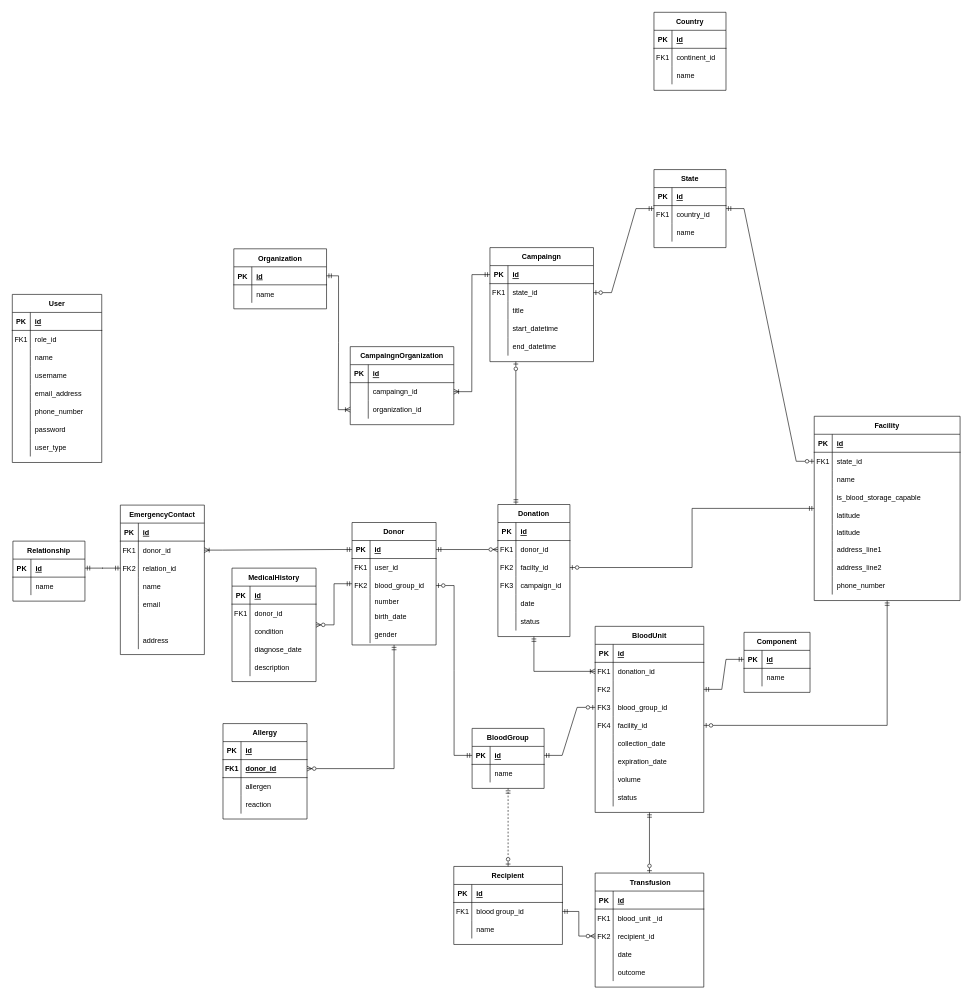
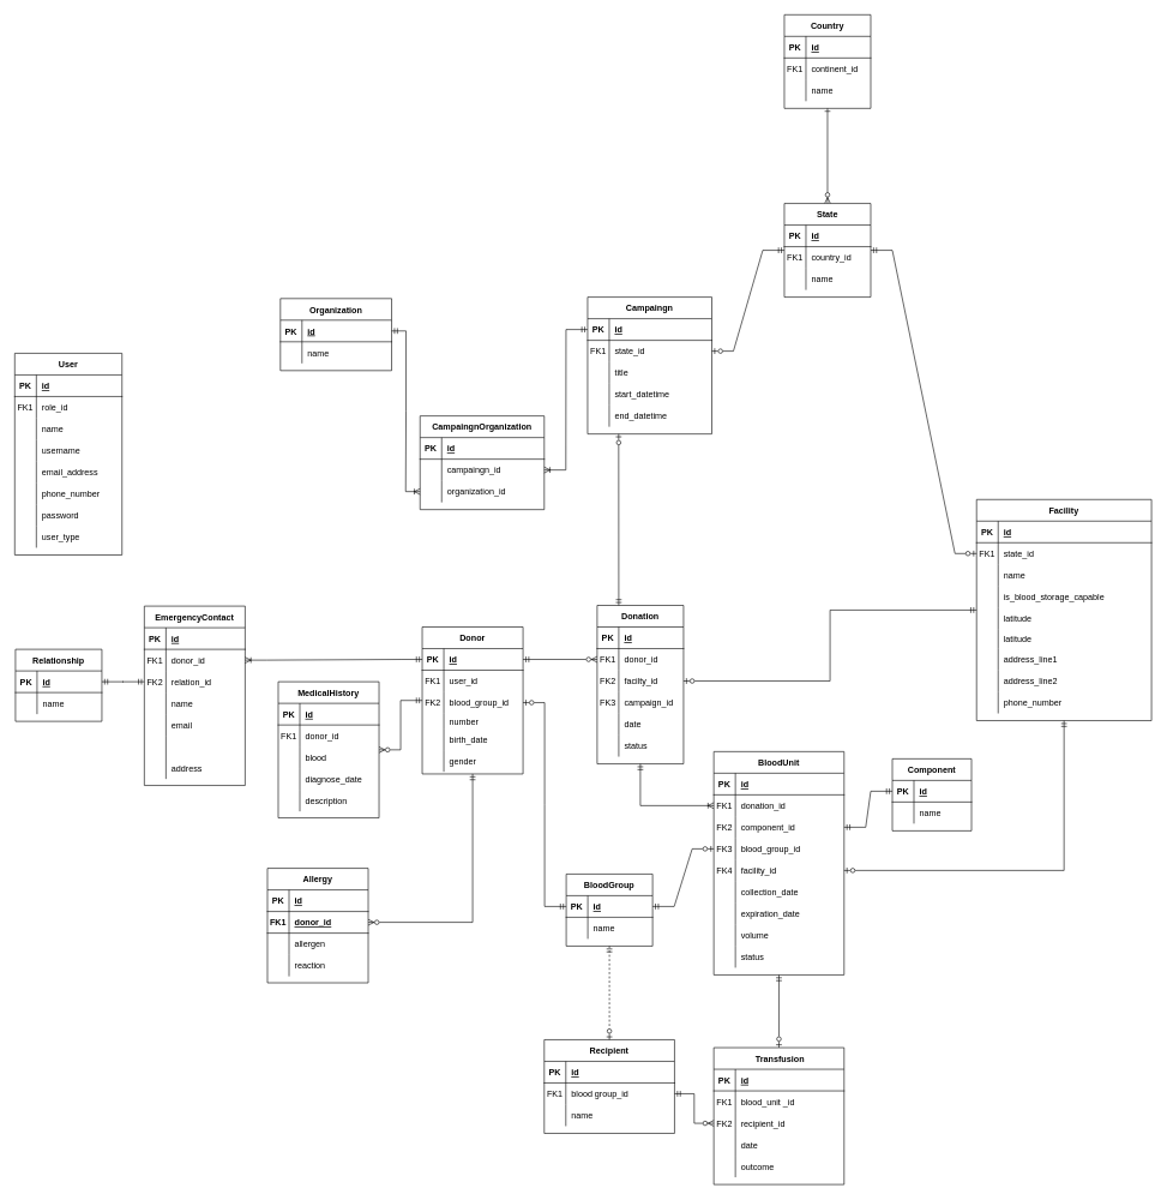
+ <mxCell id="2" value="" style="endArrow=ERzeroToMany;startArrow=ERone;endFill=1;startFill=0;entryX=0.5;entryY=0;entryDx=0;entryDy=0;exitX=0.5;exitY=1;exitDx=0;exitDy=0;" parent="1" source="3" target="13" edge="1"><mxGeometry width="100" height="100" relative="1" as="geometry"><mxPoint x="1079" y="933" as="sourcePoint" /><mxPoint x="1019" y="908" as="targetPoint" /></mxGeometry></mxCell>
- <mxCell id="141" value="condition" style="shape=partialRectangle;overflow=hidden;connectable=0;fillColor=none;top=0;left=0;bottom=0;right=0;align=left;spacingLeft=6;" parent="139" vertex="1"><mxGeometry x="30" width="110" height="30" as="geometry"><mxRectangle width="110" height="30" as="alternateBounds" /></mxGeometry></mxCell>
+ <mxCell id="141" value="blood" style="shape=partialRectangle;overflow=hidden;connectable=0;fillColor=none;top=0;left=0;bottom=0;right=0;align=left;spacingLeft=6;" parent="139" vertex="1"><mxGeometry x="30" width="110" height="30" as="geometry"><mxRectangle width="110" height="30" as="alternateBounds" /></mxGeometry></mxCell>
+ <mxCell id="190" value="component_id" style="shape=partialRectangle;overflow=hidden;connectable=0;fillColor=none;top=0;left=0;bottom=0;right=0;align=left;spacingLeft=6;" parent="188" vertex="1"><mxGeometry x="30" width="151" height="30" as="geometry"><mxRectangle width="151" height="30" as="alternateBounds" /></mxGeometry></mxCell>
